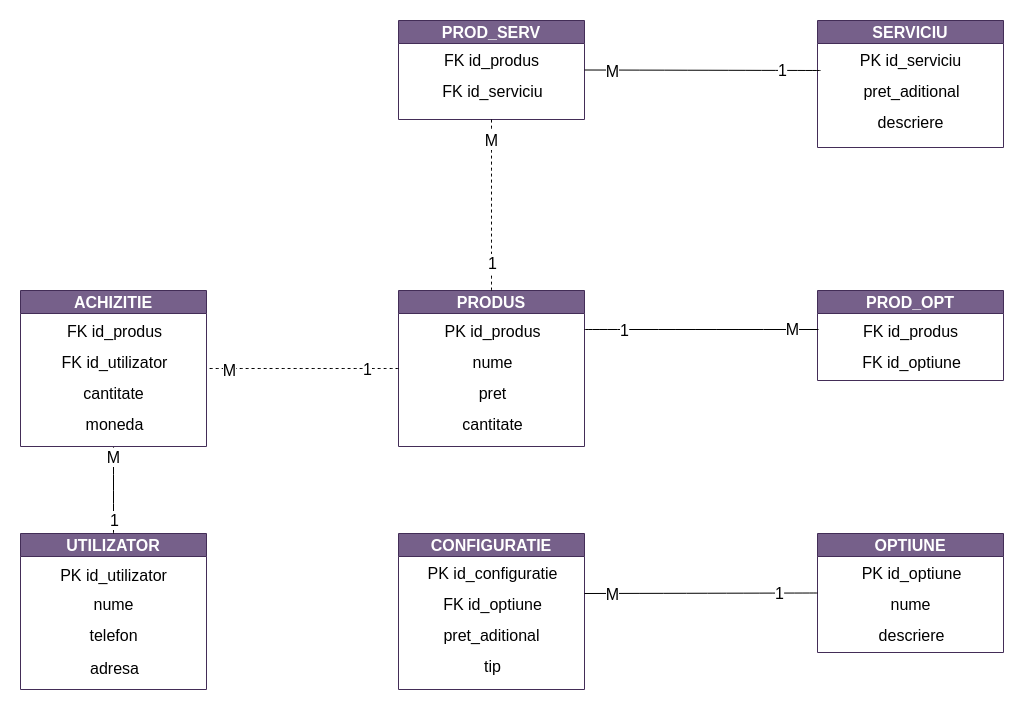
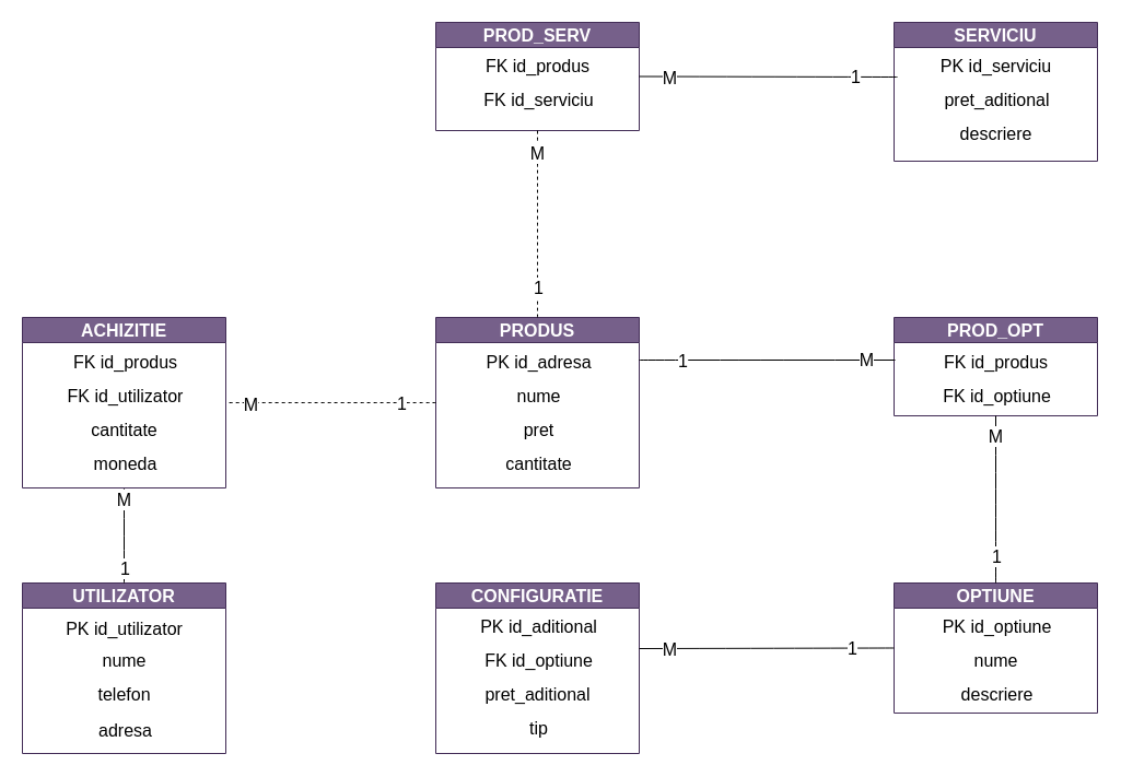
- <mxCell id="13" value="PK id_produs" style="text;html=1;align=center;verticalAlign=middle;resizable=0;points=[];autosize=1;strokeColor=none;fillColor=none;fontSize=16;" vertex="1" parent="12"><mxGeometry x="36.5" y="25" width="114" height="31" as="geometry" /></mxCell>
+ <mxCell id="13" value="PK id_adresa" style="text;html=1;align=center;verticalAlign=middle;resizable=0;points=[];autosize=1;strokeColor=none;fillColor=none;fontSize=16;" vertex="1" parent="12"><mxGeometry x="36.5" y="25" width="114" height="31" as="geometry" /></mxCell>
+ <mxCell id="45" value="" style="endArrow=none;html=1;rounded=0;fontSize=12;startSize=8;endSize=8;curved=1;exitX=0.5;exitY=0;exitDx=0;exitDy=0;entryX=0.5;entryY=1;entryDx=0;entryDy=0;" edge="1" parent="1" source="27" target="24"><mxGeometry width="50" height="50" relative="1" as="geometry"><mxPoint x="418" y="388" as="sourcePoint" /><mxPoint x="226" y="388" as="targetPoint" /></mxGeometry></mxCell>
+ <mxCell id="46" value="1" style="edgeLabel;html=1;align=center;verticalAlign=middle;resizable=0;points=[];fontSize=16;" vertex="1" connectable="0" parent="45"><mxGeometry x="-0.667" relative="1" as="geometry"><mxPoint as="offset" /></mxGeometry></mxCell>
+ <mxCell id="47" value="M" style="edgeLabel;html=1;align=center;verticalAlign=middle;resizable=0;points=[];fontSize=16;" vertex="1" connectable="0" parent="45"><mxGeometry x="0.766" y="1" relative="1" as="geometry"><mxPoint as="offset" /></mxGeometry></mxCell>
- <mxCell id="32" value="PK id_configuratie" style="text;html=1;align=center;verticalAlign=middle;resizable=0;points=[];autosize=1;strokeColor=none;fillColor=none;fontSize=16;" vertex="1" parent="31"><mxGeometry x="20" y="24" width="148" height="31" as="geometry" /></mxCell>
+ <mxCell id="32" value="PK id_aditional" style="text;html=1;align=center;verticalAlign=middle;resizable=0;points=[];autosize=1;strokeColor=none;fillColor=none;fontSize=16;" vertex="1" parent="31"><mxGeometry x="20" y="24" width="148" height="31" as="geometry" /></mxCell>
